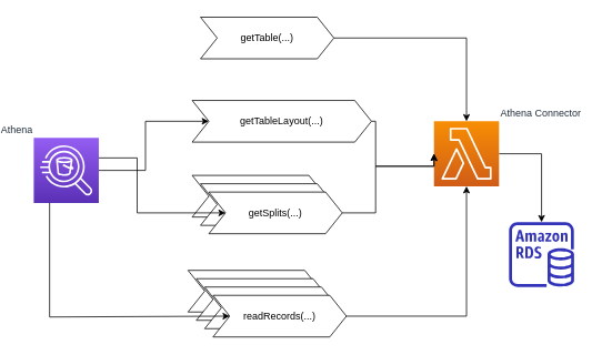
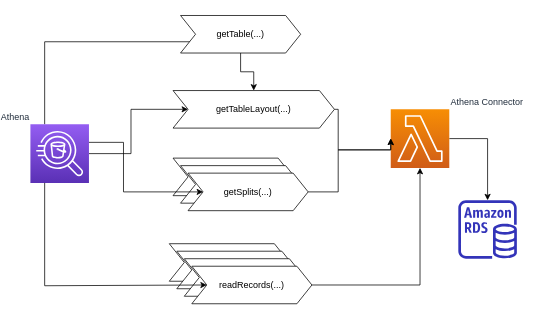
- <mxCell id="9" style="edgeStyle=orthogonalEdgeStyle;rounded=0;orthogonalLoop=1;jettySize=auto;html=1;entryX=0.5;entryY=0;entryDx=0;entryDy=0;entryPerimeter=0;strokeColor=#000000;" edge="1" parent="1" source="10" target="7"><mxGeometry relative="1" as="geometry" /></mxCell>
+ <mxCell id="9" style="edgeStyle=orthogonalEdgeStyle;rounded=0;orthogonalLoop=1;jettySize=auto;html=1;strokeColor=#000000;" edge="1" parent="1" source="10" target="12"><mxGeometry relative="1" as="geometry" /></mxCell>
+ <mxCell id="3" style="edgeStyle=orthogonalEdgeStyle;rounded=0;orthogonalLoop=1;jettySize=auto;html=1;entryX=0;entryY=0.5;entryDx=0;entryDy=0;" edge="1" parent="1" source="5" target="10"><mxGeometry relative="1" as="geometry"><Array as="points"><mxPoint x="39" y="55" /></Array></mxGeometry></mxCell>
